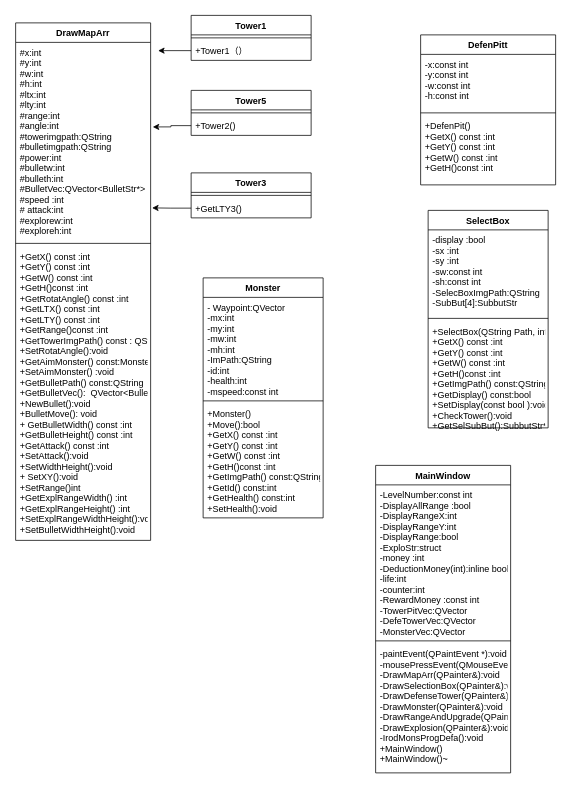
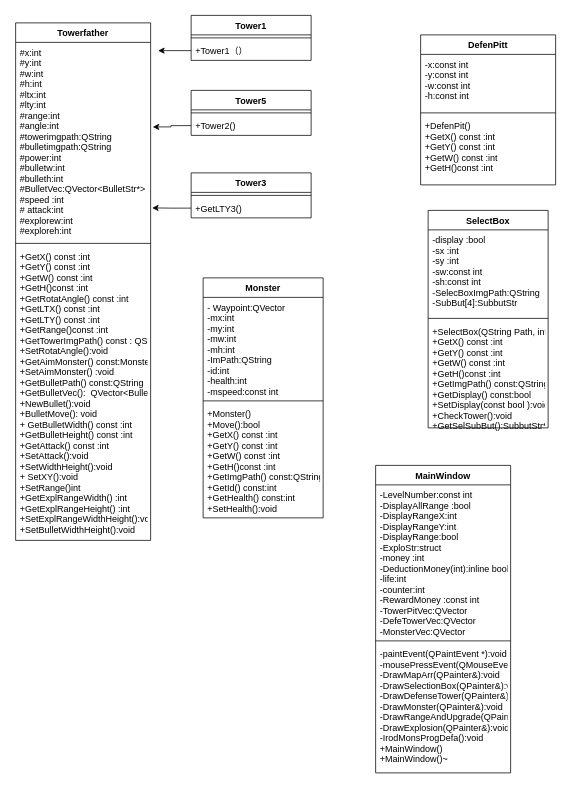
- <mxCell id="2" value="DrawMapArr" style="swimlane;fontStyle=1;align=center;verticalAlign=top;childLayout=stackLayout;horizontal=1;startSize=26;horizontalStack=0;resizeParent=1;resizeParentMax=0;resizeLast=0;collapsible=1;marginBottom=0;" vertex="1" parent="1"><mxGeometry x="20" y="30" width="180" height="690" as="geometry" /></mxCell>
+ <mxCell id="2" value="Towerfather" style="swimlane;fontStyle=1;align=center;verticalAlign=top;childLayout=stackLayout;horizontal=1;startSize=26;horizontalStack=0;resizeParent=1;resizeParentMax=0;resizeLast=0;collapsible=1;marginBottom=0;" vertex="1" parent="1"><mxGeometry x="20" y="30" width="180" height="690" as="geometry" /></mxCell>
